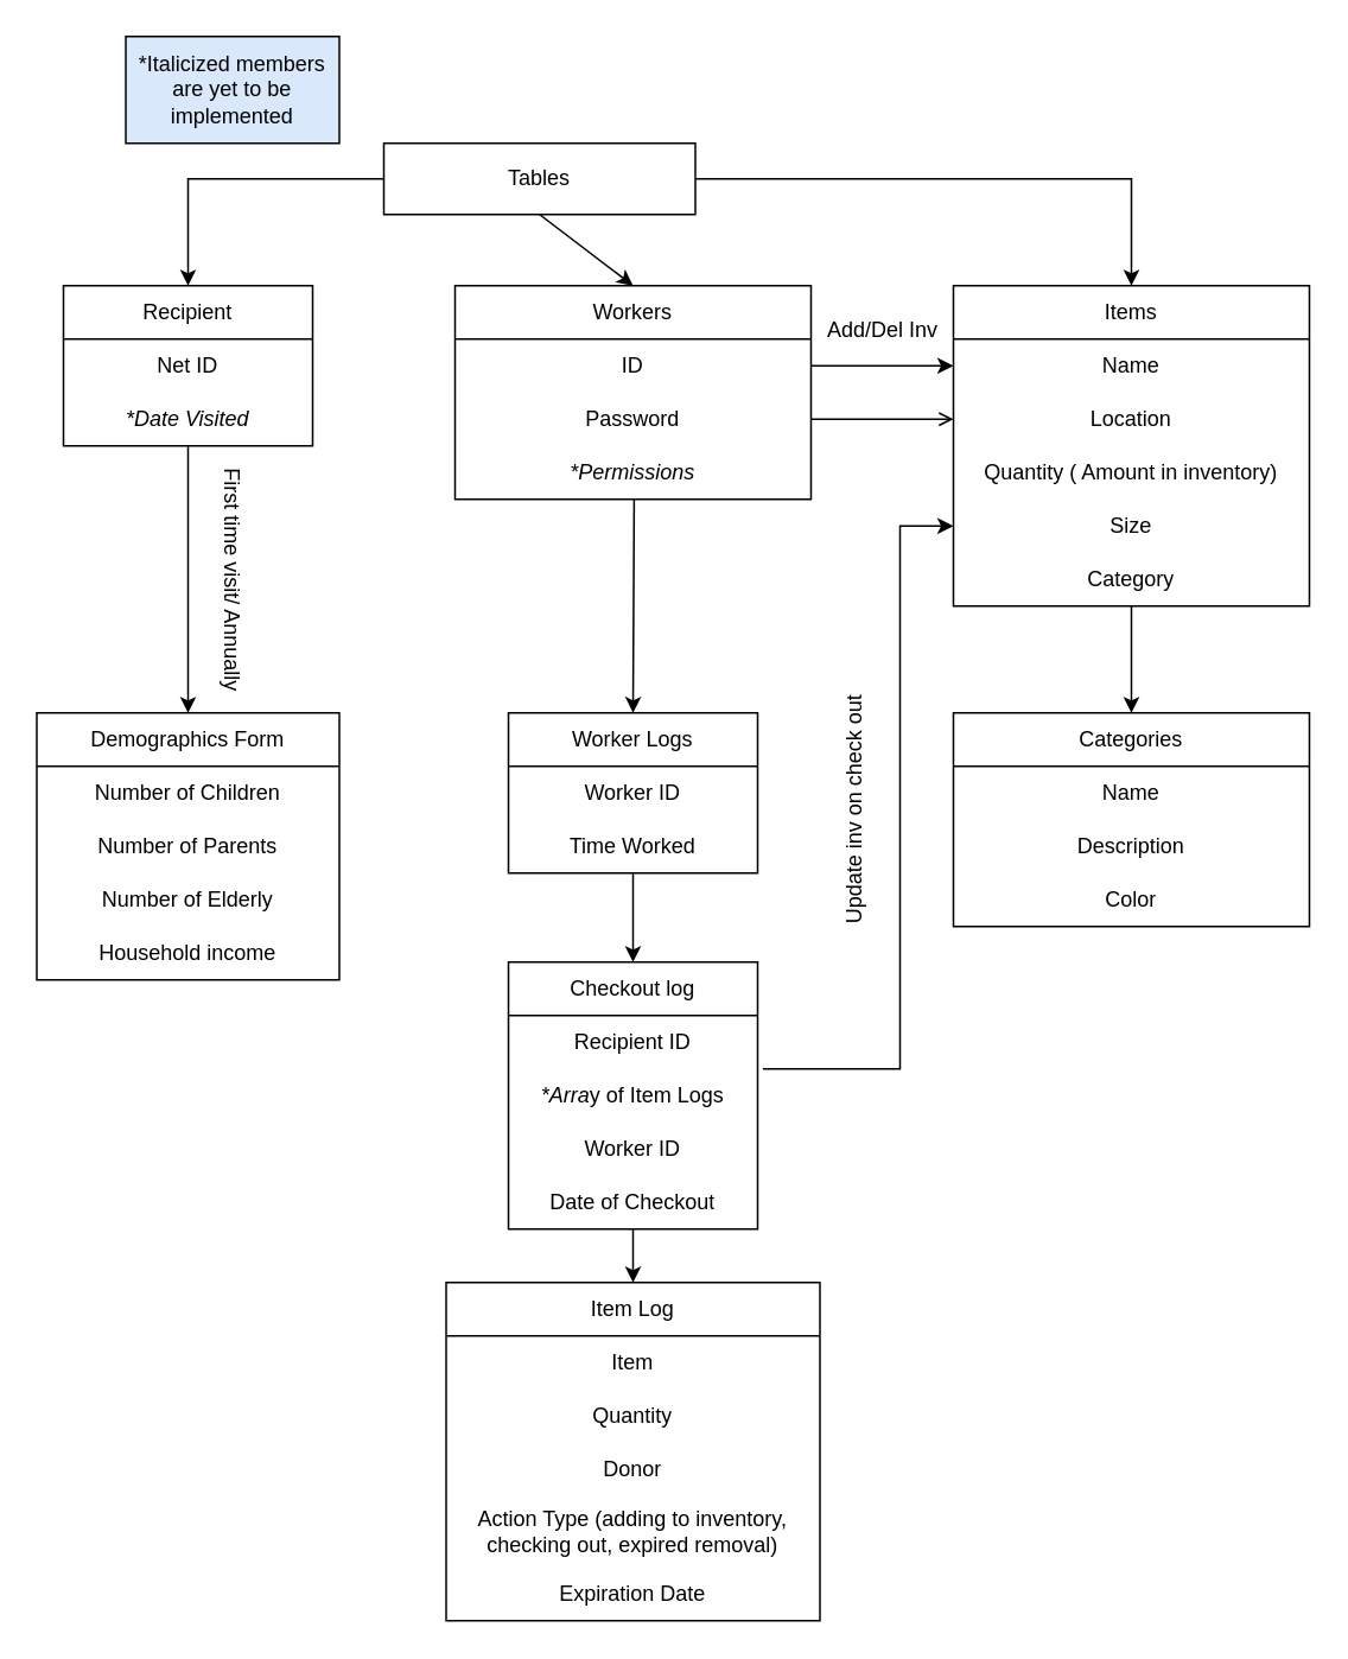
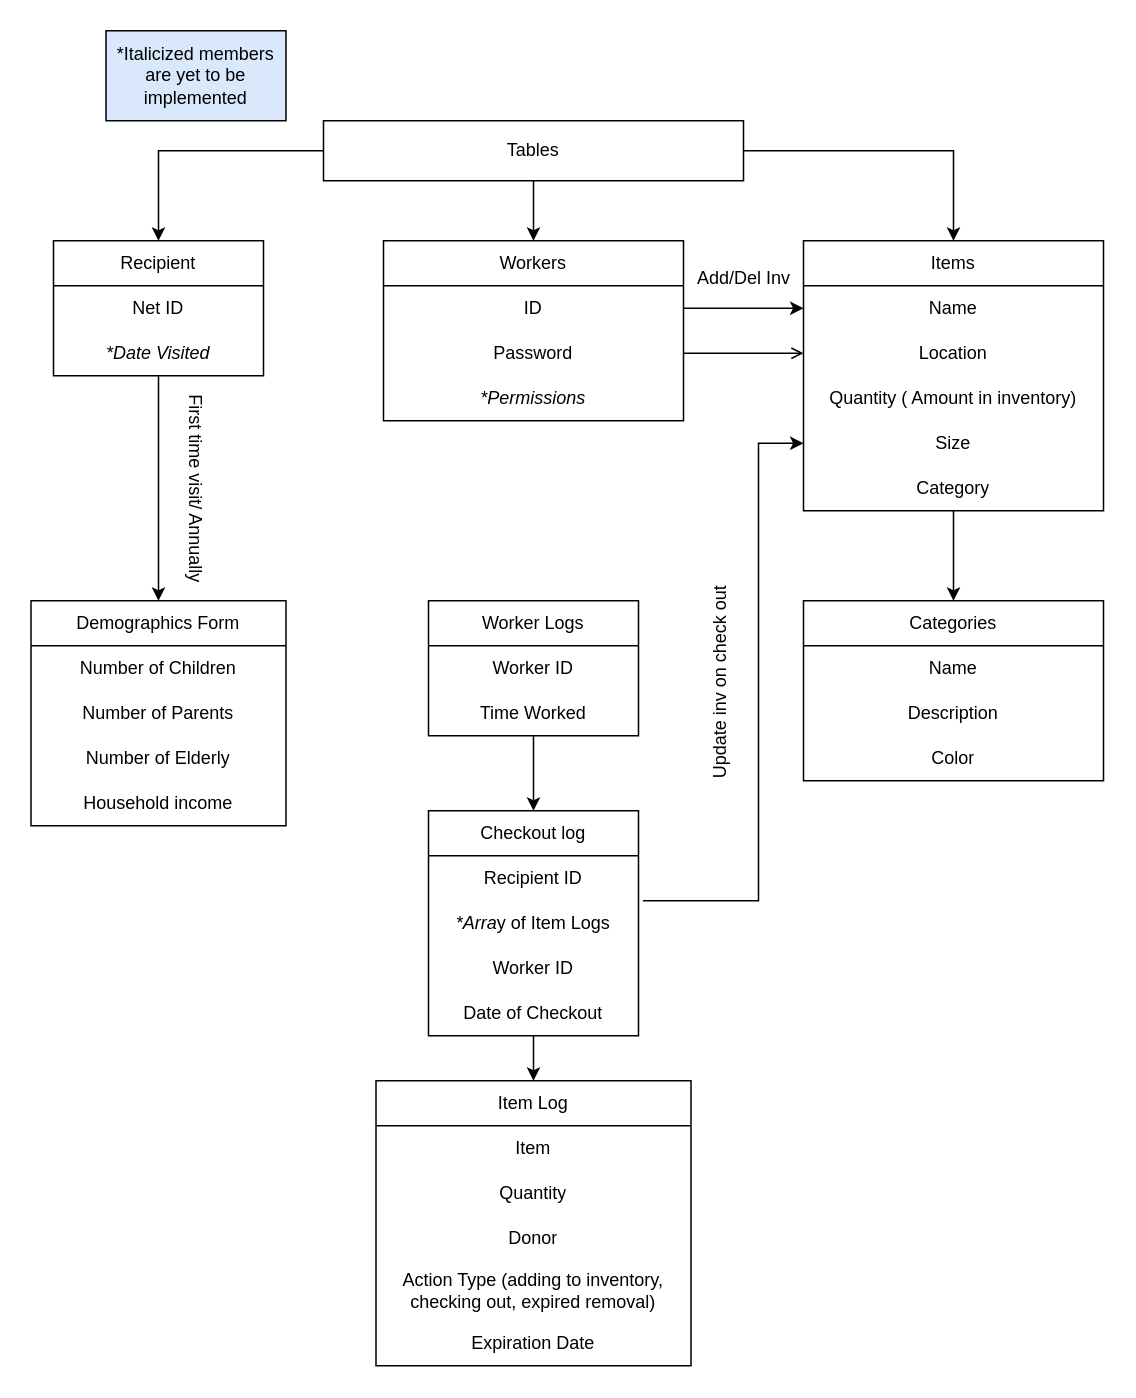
- <mxCell id="2" value="Tables" style="rounded=0;whiteSpace=wrap;html=1;" parent="1" vertex="1"><mxGeometry x="215" y="80" width="175" height="40" as="geometry" /></mxCell>
+ <mxCell id="2" value="Tables" style="rounded=0;whiteSpace=wrap;html=1;" parent="1" vertex="1"><mxGeometry x="215" y="80" width="280" height="40" as="geometry" /></mxCell>
- <mxCell id="6" value="" style="endArrow=classic;html=1;rounded=0;entryX=0.5;entryY=0;entryDx=0;entryDy=0;exitX=0.503;exitY=1;exitDx=0;exitDy=0;exitPerimeter=0;" parent="1" source="18" target="25" edge="1"><mxGeometry width="50" height="50" relative="1" as="geometry"><mxPoint x="365" y="340" as="sourcePoint" /><mxPoint x="349" y="415" as="targetPoint" /></mxGeometry></mxCell>
